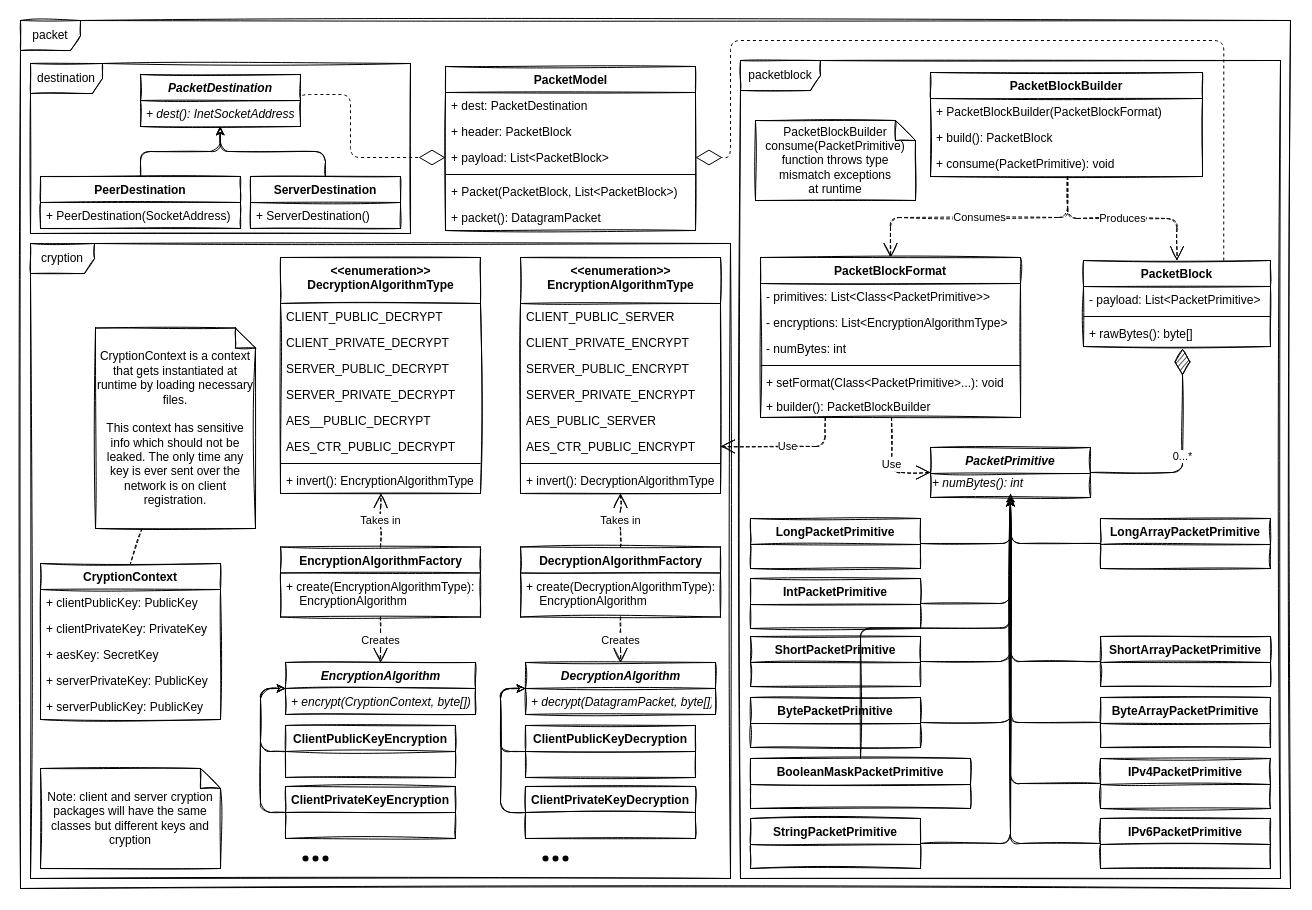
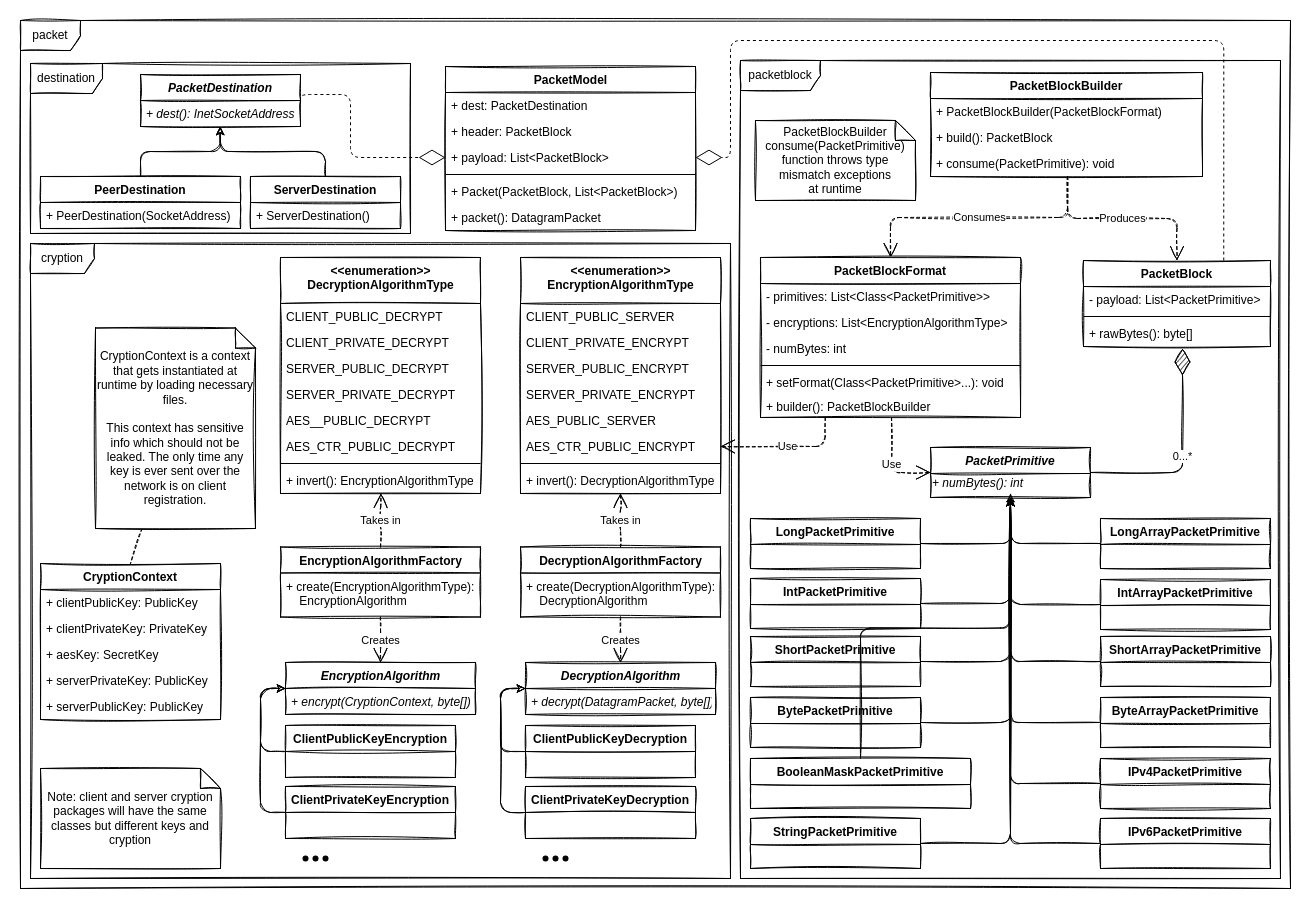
- <mxCell id="95" value="+ create(DecryptionAlgorithmType):&#10;    EncryptionAlgorithm" style="text;strokeColor=none;fillColor=none;align=left;verticalAlign=top;spacingLeft=4;spacingRight=4;overflow=hidden;rotatable=0;points=[[0,0.5],[1,0.5]];portConstraint=eastwest;fontStyle=0" parent="94" vertex="1"><mxGeometry y="26" width="200" height="44" as="geometry" /></mxCell>
+ <mxCell id="95" value="+ create(DecryptionAlgorithmType):&#10;    DecryptionAlgorithm" style="text;strokeColor=none;fillColor=none;align=left;verticalAlign=top;spacingLeft=4;spacingRight=4;overflow=hidden;rotatable=0;points=[[0,0.5],[1,0.5]];portConstraint=eastwest;fontStyle=0" parent="94" vertex="1"><mxGeometry y="26" width="200" height="44" as="geometry" /></mxCell>
+ <mxCell id="70" style="edgeStyle=orthogonalEdgeStyle;sketch=1;orthogonalLoop=1;jettySize=auto;html=1;endArrow=classic;endFill=1;endSize=6;" parent="1" source="71" target="6" edge="1"><mxGeometry relative="1" as="geometry" /></mxCell>
+ <mxCell id="71" value="IntArrayPacketPrimitive" style="swimlane;fontStyle=1;align=center;verticalAlign=top;childLayout=stackLayout;horizontal=1;startSize=26;horizontalStack=0;resizeParent=1;resizeLast=0;collapsible=1;marginBottom=0;rounded=0;shadow=0;strokeWidth=1;sketch=1;" parent="1" vertex="1"><mxGeometry x="1100" y="579" width="170" height="50" as="geometry"><mxRectangle x="230" y="140" width="160" height="26" as="alternateBounds" /></mxGeometry></mxCell>
